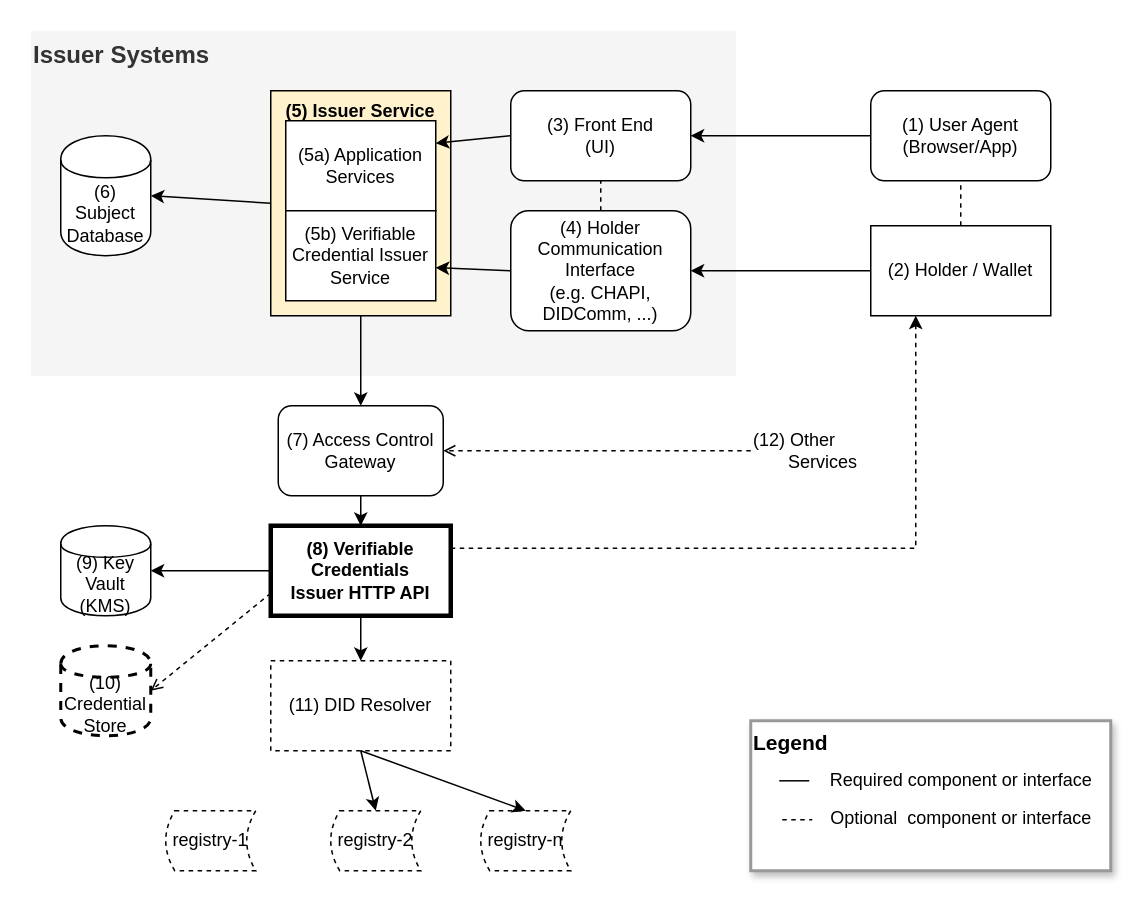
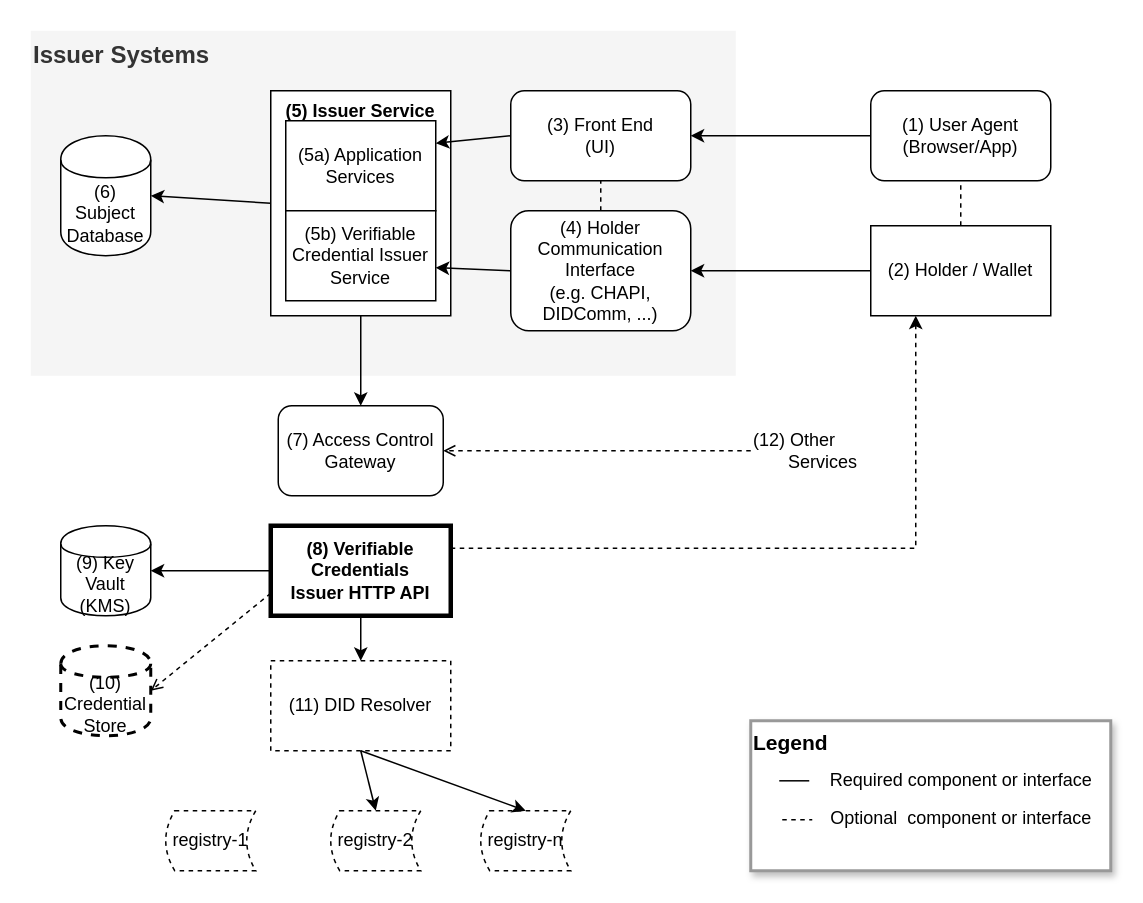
- <mxCell id="6" value="(5) Issuer Service" style="rounded=0;whiteSpace=wrap;html=1;verticalAlign=top;fontStyle=1;fillColor=#fff2cc;" parent="1" vertex="1"><mxGeometry x="180" y="60" width="120" height="150" as="geometry" /></mxCell>
+ <mxCell id="6" value="(5) Issuer Service" style="rounded=0;whiteSpace=wrap;html=1;verticalAlign=top;fontStyle=1" parent="1" vertex="1"><mxGeometry x="180" y="60" width="120" height="150" as="geometry" /></mxCell>
- <mxCell id="15" style="edgeStyle=orthogonalEdgeStyle;rounded=0;orthogonalLoop=1;jettySize=auto;html=1;exitX=0.5;exitY=1;exitDx=0;exitDy=0;" edge="1" parent="1" source="16" target="9"><mxGeometry relative="1" as="geometry" /></mxCell>
